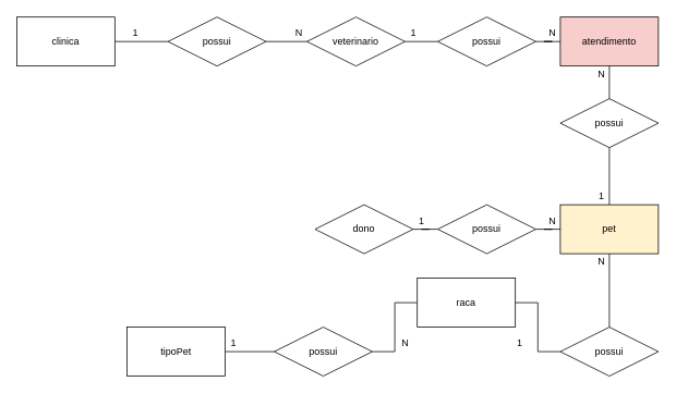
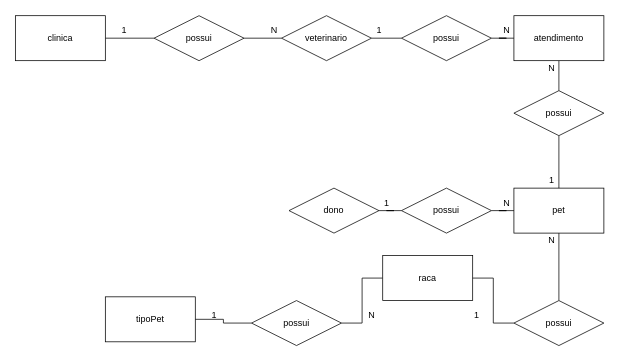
- <mxCell id="27" value="atendimento" style="whiteSpace=wrap;html=1;fillColor=#f8cecc;" vertex="1" parent="1"><mxGeometry x="685" y="20" width="120" height="60" as="geometry" /></mxCell>
+ <mxCell id="27" value="atendimento" style="whiteSpace=wrap;html=1;" vertex="1" parent="1"><mxGeometry x="685" y="20" width="120" height="60" as="geometry" /></mxCell>
- <mxCell id="5" value="pet" style="rounded=0;whiteSpace=wrap;html=1;fillColor=#fff2cc;" parent="1" vertex="1"><mxGeometry x="685" y="250" width="120" height="60" as="geometry" /></mxCell>
+ <mxCell id="5" value="pet" style="rounded=0;whiteSpace=wrap;html=1;" parent="1" vertex="1"><mxGeometry x="685" y="250" width="120" height="60" as="geometry" /></mxCell>
- <mxCell id="31" value="tipoPet" style="whiteSpace=wrap;html=1;" vertex="1" parent="1"><mxGeometry x="155" y="400" width="120" height="60" as="geometry" /></mxCell>
+ <mxCell id="31" value="tipoPet" style="whiteSpace=wrap;html=1;" vertex="1" parent="1"><mxGeometry x="140" y="395" width="120" height="60" as="geometry" /></mxCell>
